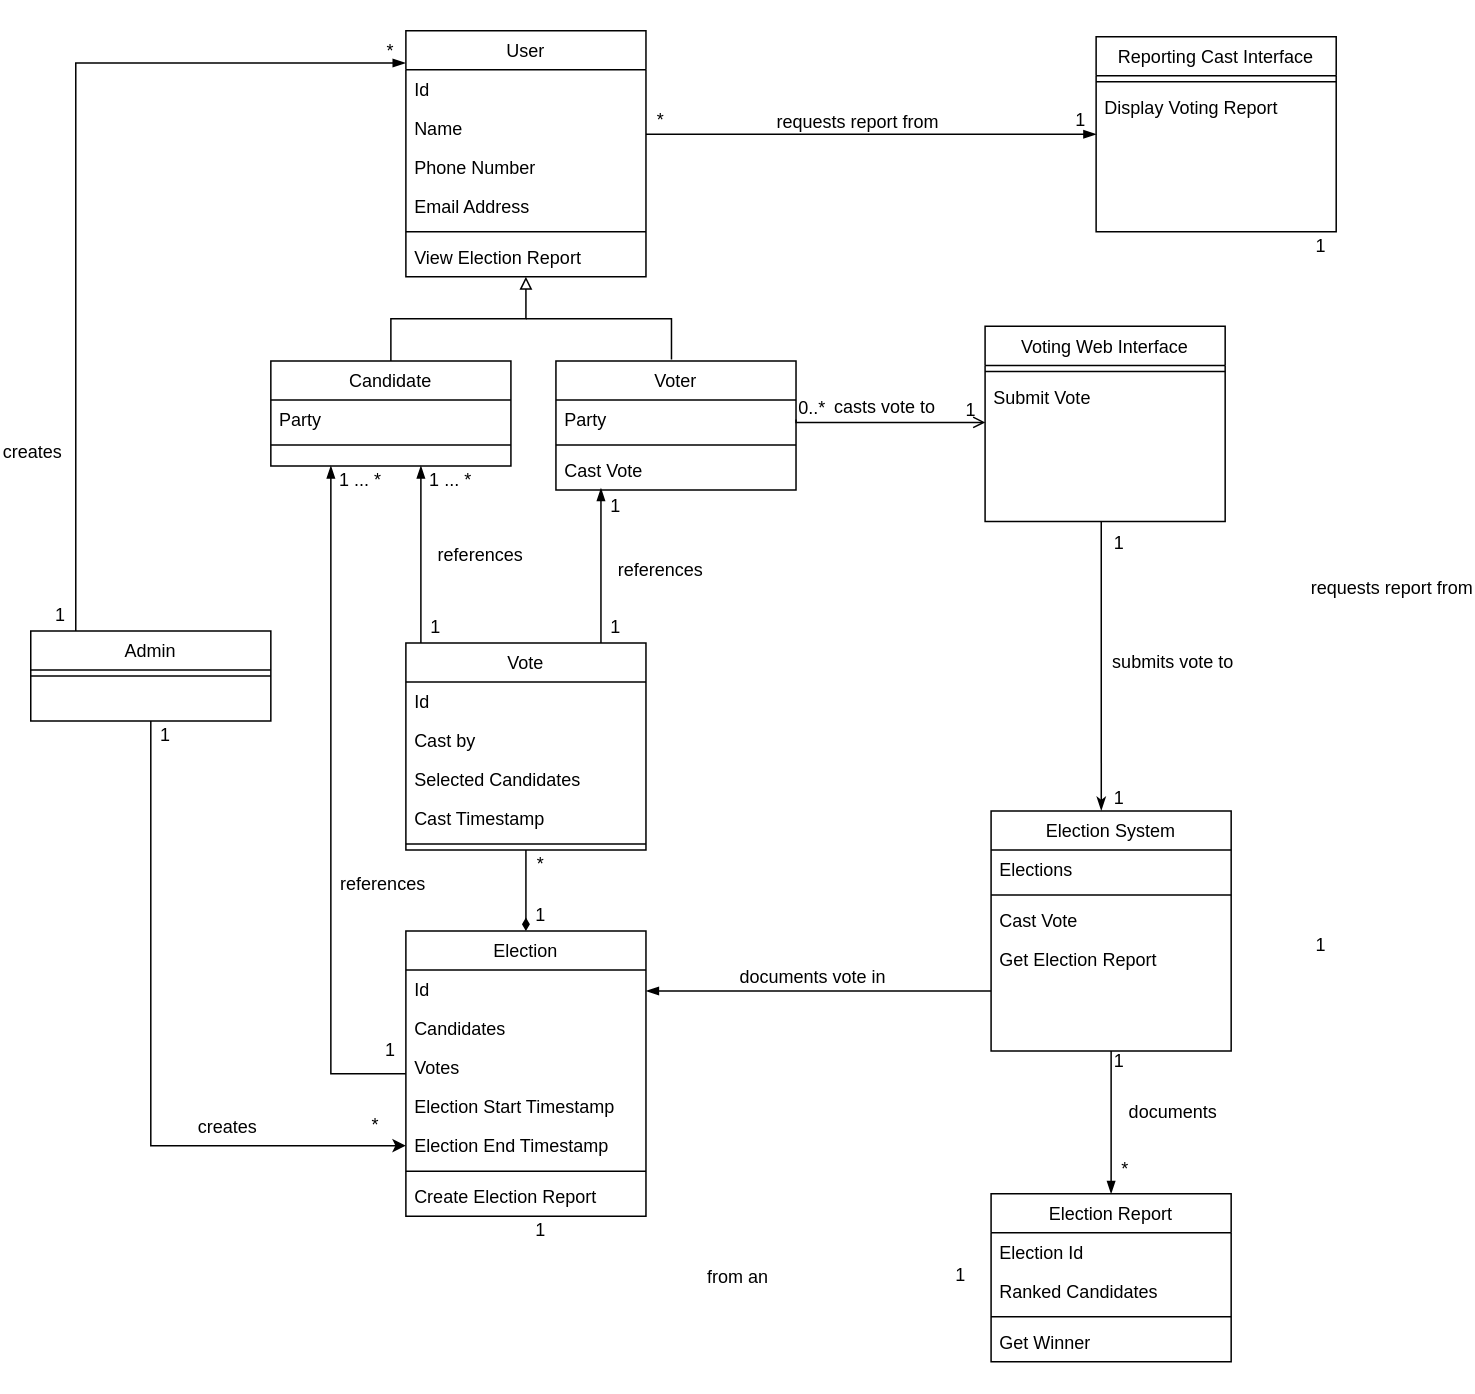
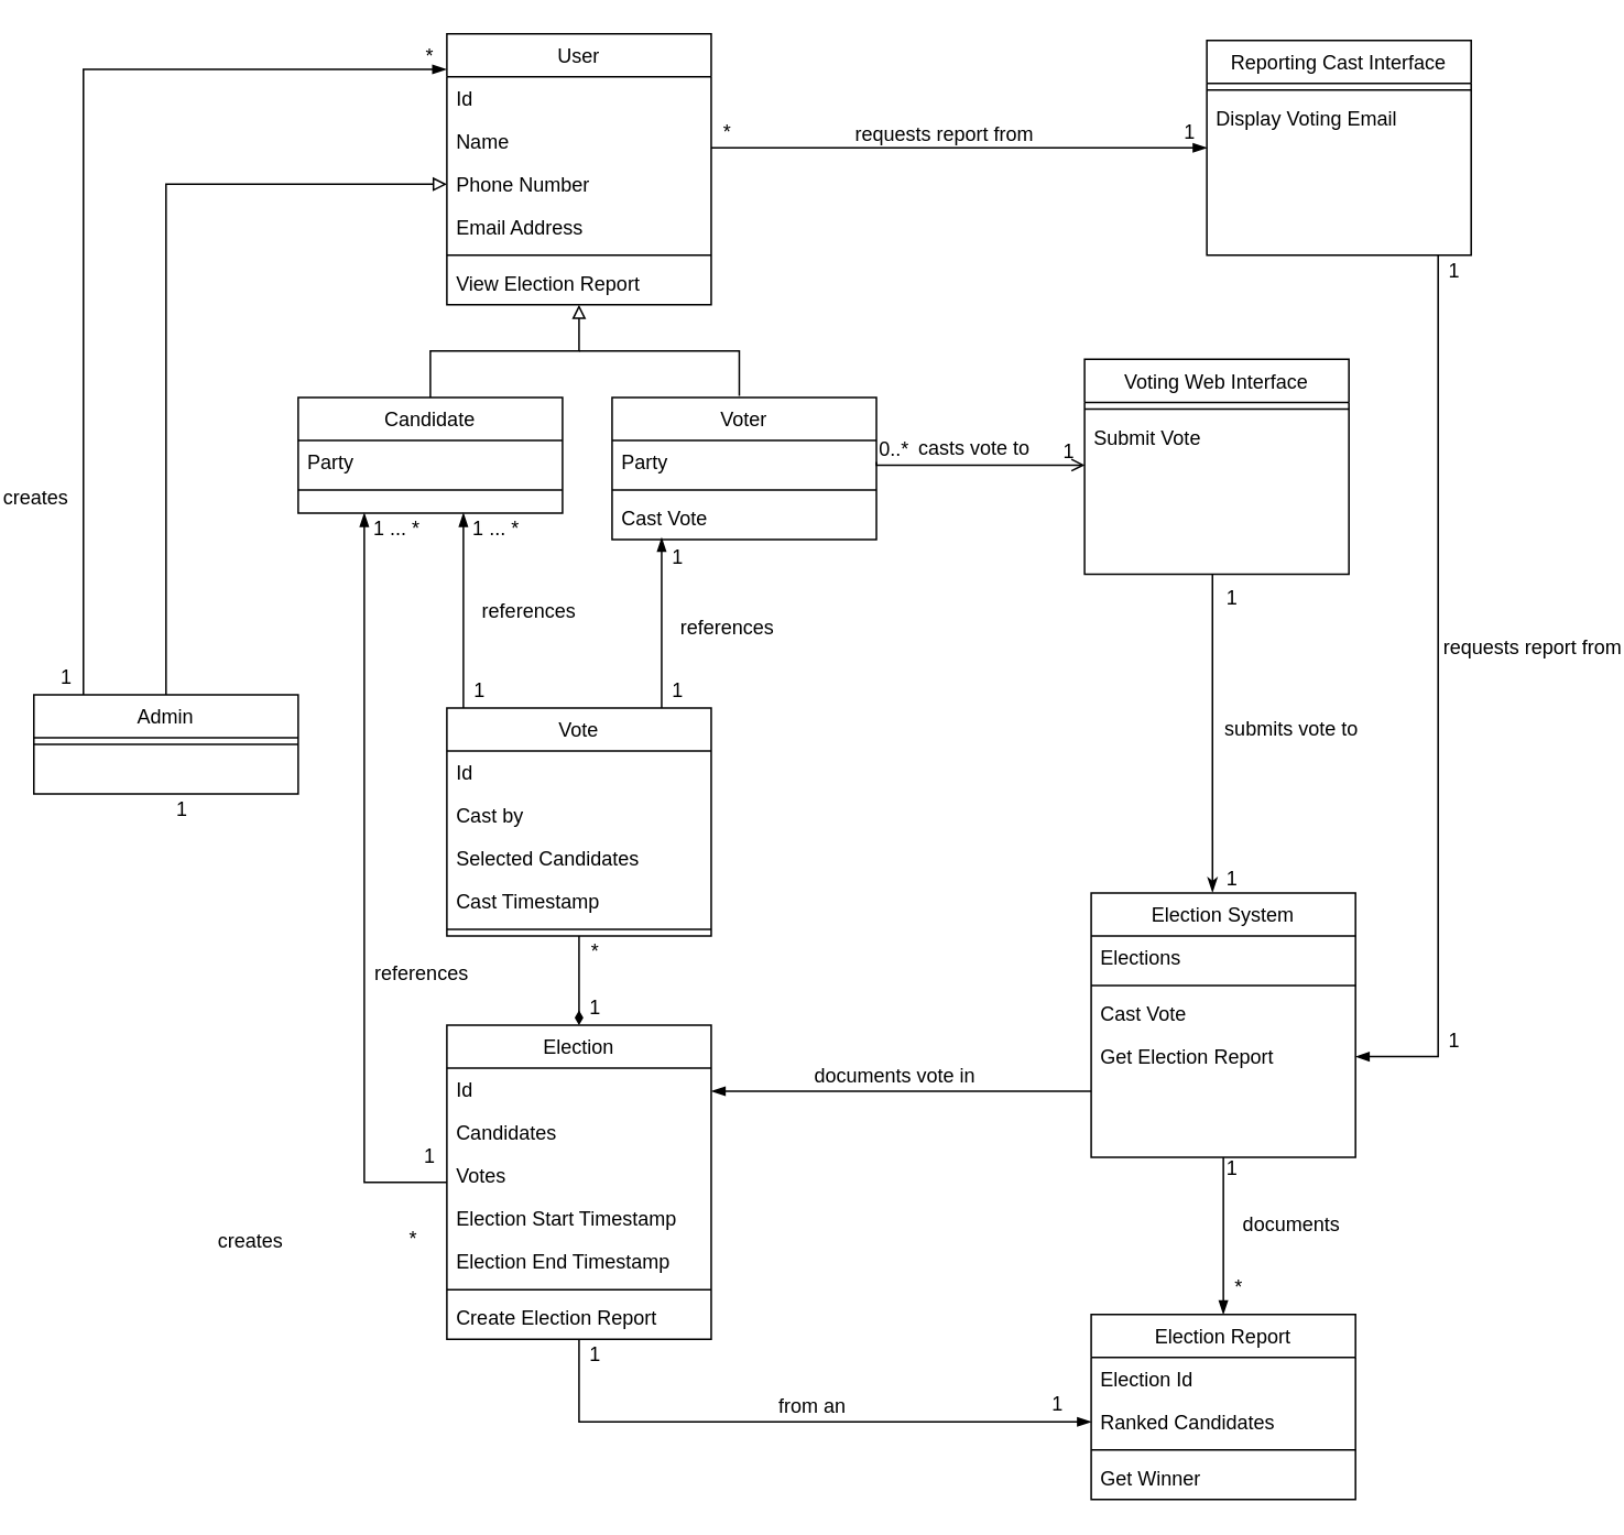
- <mxCell id="82" value="Display Voting Report" style="text;align=left;verticalAlign=top;spacingLeft=4;spacingRight=4;overflow=hidden;rotatable=0;points=[[0,0.5],[1,0.5]];portConstraint=eastwest;" parent="80" vertex="1"><mxGeometry y="34" width="160" height="26" as="geometry" /></mxCell>
+ <mxCell id="82" value="Display Voting Email" style="text;align=left;verticalAlign=top;spacingLeft=4;spacingRight=4;overflow=hidden;rotatable=0;points=[[0,0.5],[1,0.5]];portConstraint=eastwest;" parent="80" vertex="1"><mxGeometry y="34" width="160" height="26" as="geometry" /></mxCell>
+ <mxCell id="89" style="edgeStyle=orthogonalEdgeStyle;rounded=0;orthogonalLoop=1;jettySize=auto;html=1;entryX=0;entryY=0.5;entryDx=0;entryDy=0;endArrow=block;endFill=0;" edge="1" parent="1" source="92" target="28"><mxGeometry relative="1" as="geometry" /></mxCell>
+ <mxCell id="79" style="edgeStyle=orthogonalEdgeStyle;rounded=0;orthogonalLoop=1;jettySize=auto;html=1;entryX=1;entryY=0.5;entryDx=0;entryDy=0;startArrow=none;startFill=0;endArrow=blockThin;endFill=1;" parent="1" source="80" target="42" edge="1"><mxGeometry relative="1" as="geometry"><Array as="points"><mxPoint x="870" y="639" /></Array></mxGeometry></mxCell>
- <mxCell id="90" style="edgeStyle=orthogonalEdgeStyle;rounded=0;orthogonalLoop=1;jettySize=auto;html=1;entryX=0;entryY=0.5;entryDx=0;entryDy=0;endArrow=classic;endFill=1;" edge="1" parent="1" source="92" target="13"><mxGeometry relative="1" as="geometry" /></mxCell>
+ <mxCell id="75" style="edgeStyle=orthogonalEdgeStyle;rounded=0;orthogonalLoop=1;jettySize=auto;html=1;entryX=0;entryY=0.5;entryDx=0;entryDy=0;startArrow=none;startFill=0;endArrow=blockThin;endFill=1;" parent="1" source="15" target="67" edge="1"><mxGeometry relative="1" as="geometry"><Array as="points"><mxPoint x="350" y="860" /></Array></mxGeometry></mxCell>
